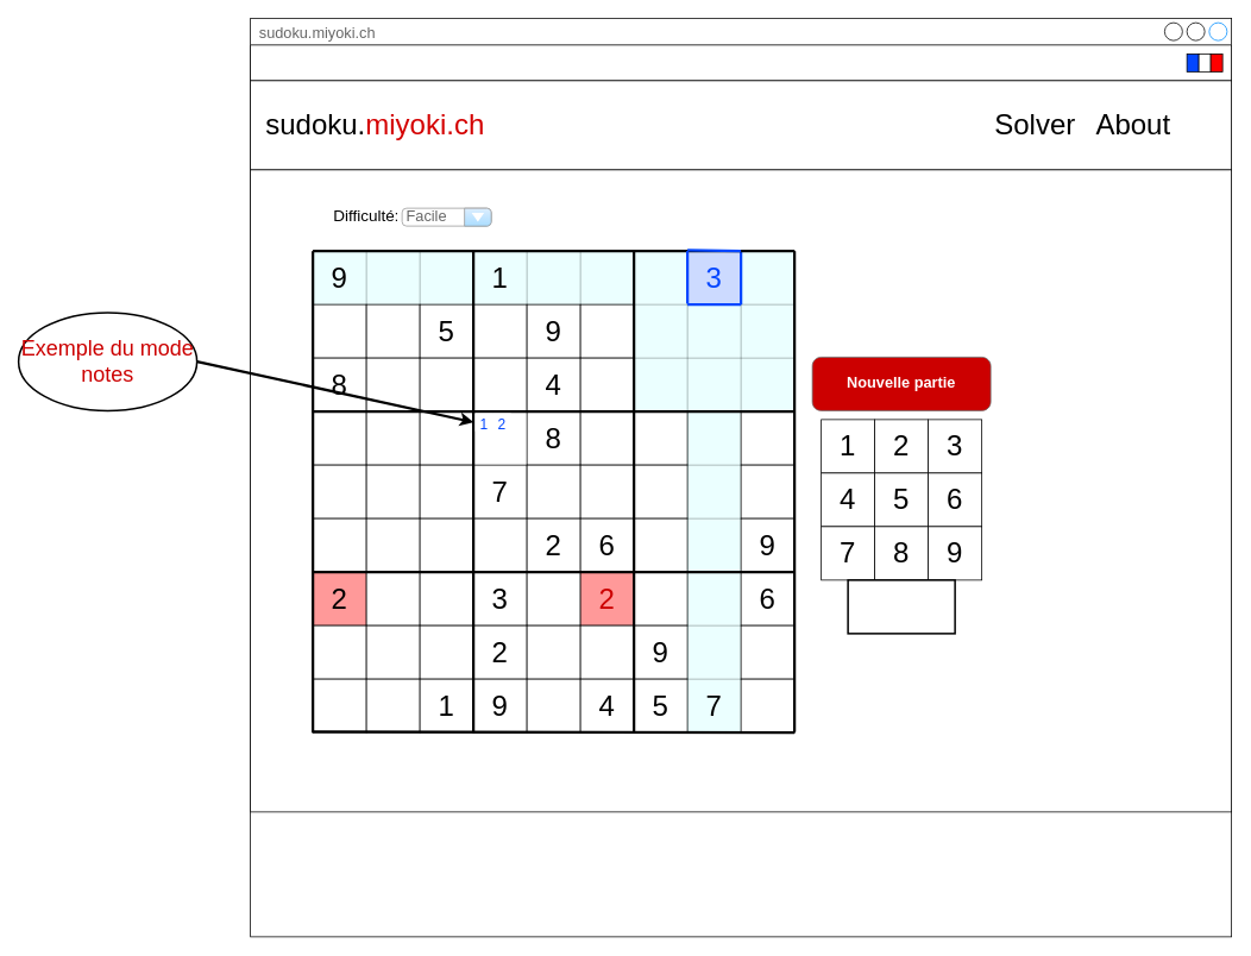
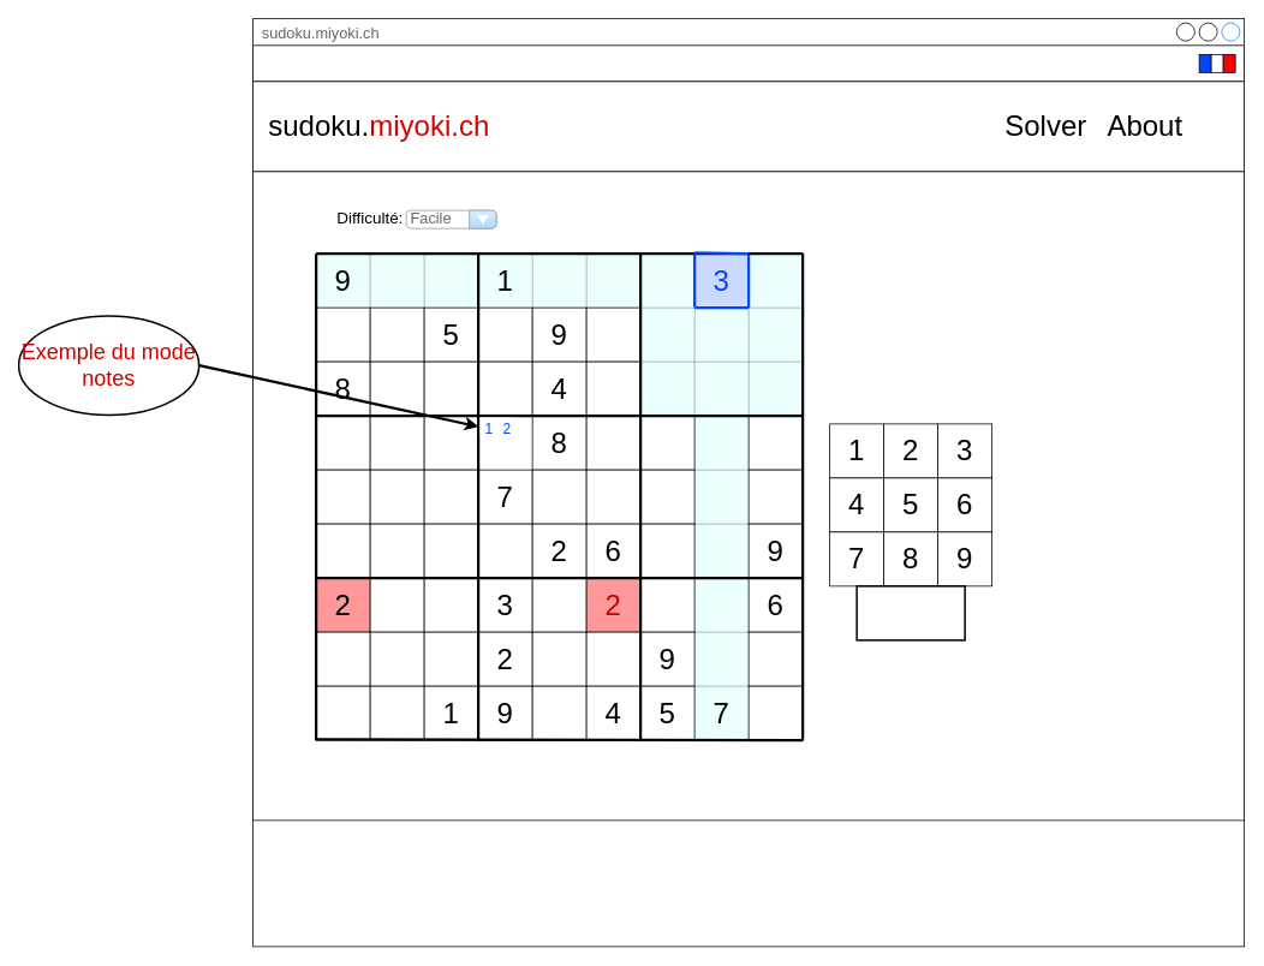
- <mxCell id="123" value="Nouvelle partie" style="strokeWidth=1;shadow=0;dashed=0;align=center;html=1;shape=mxgraph.mockup.buttons.button;strokeColor=#666666;fontColor=#ffffff;mainText=;buttonStyle=round;fontSize=17;fontStyle=1;whiteSpace=wrap;rounded=0;glass=0;sketch=0;fillColor=#CC0000;" vertex="1" parent="18"><mxGeometry x="910" y="400" width="200" height="60" as="geometry" /></mxCell>
